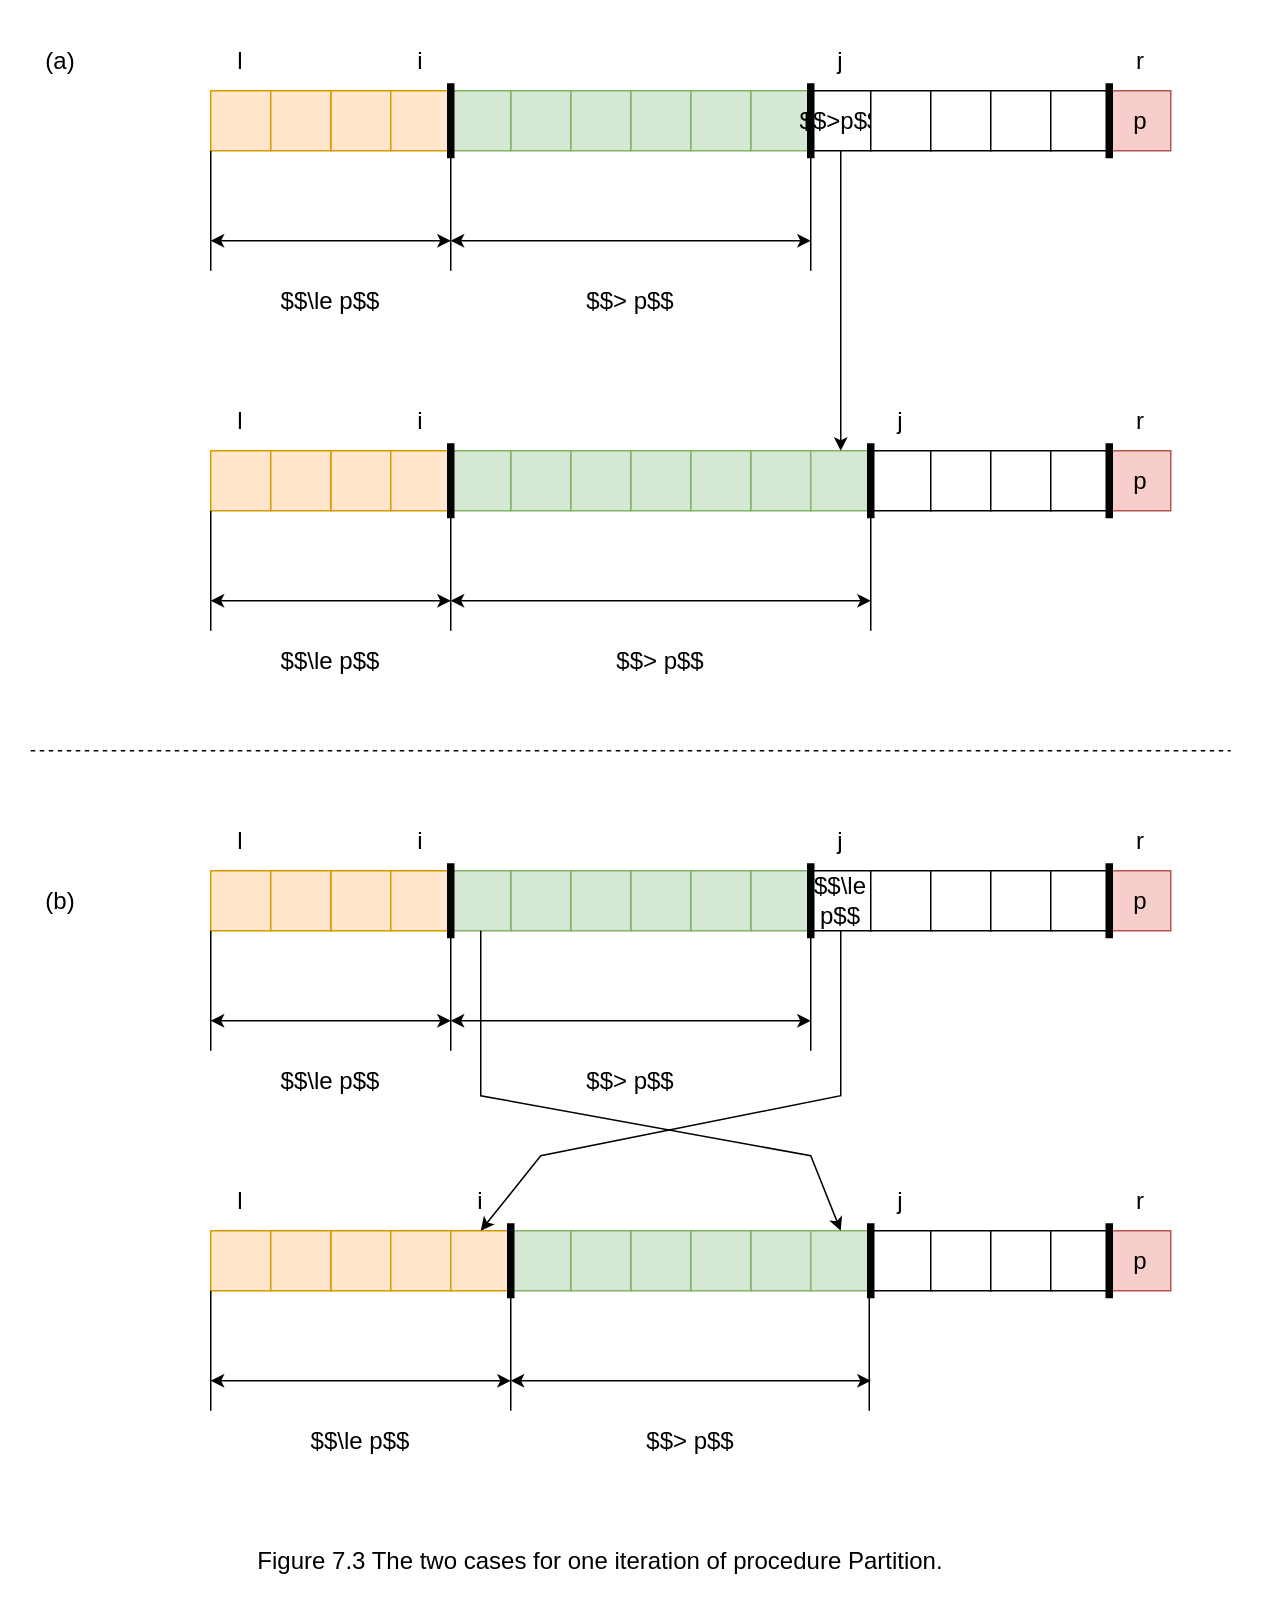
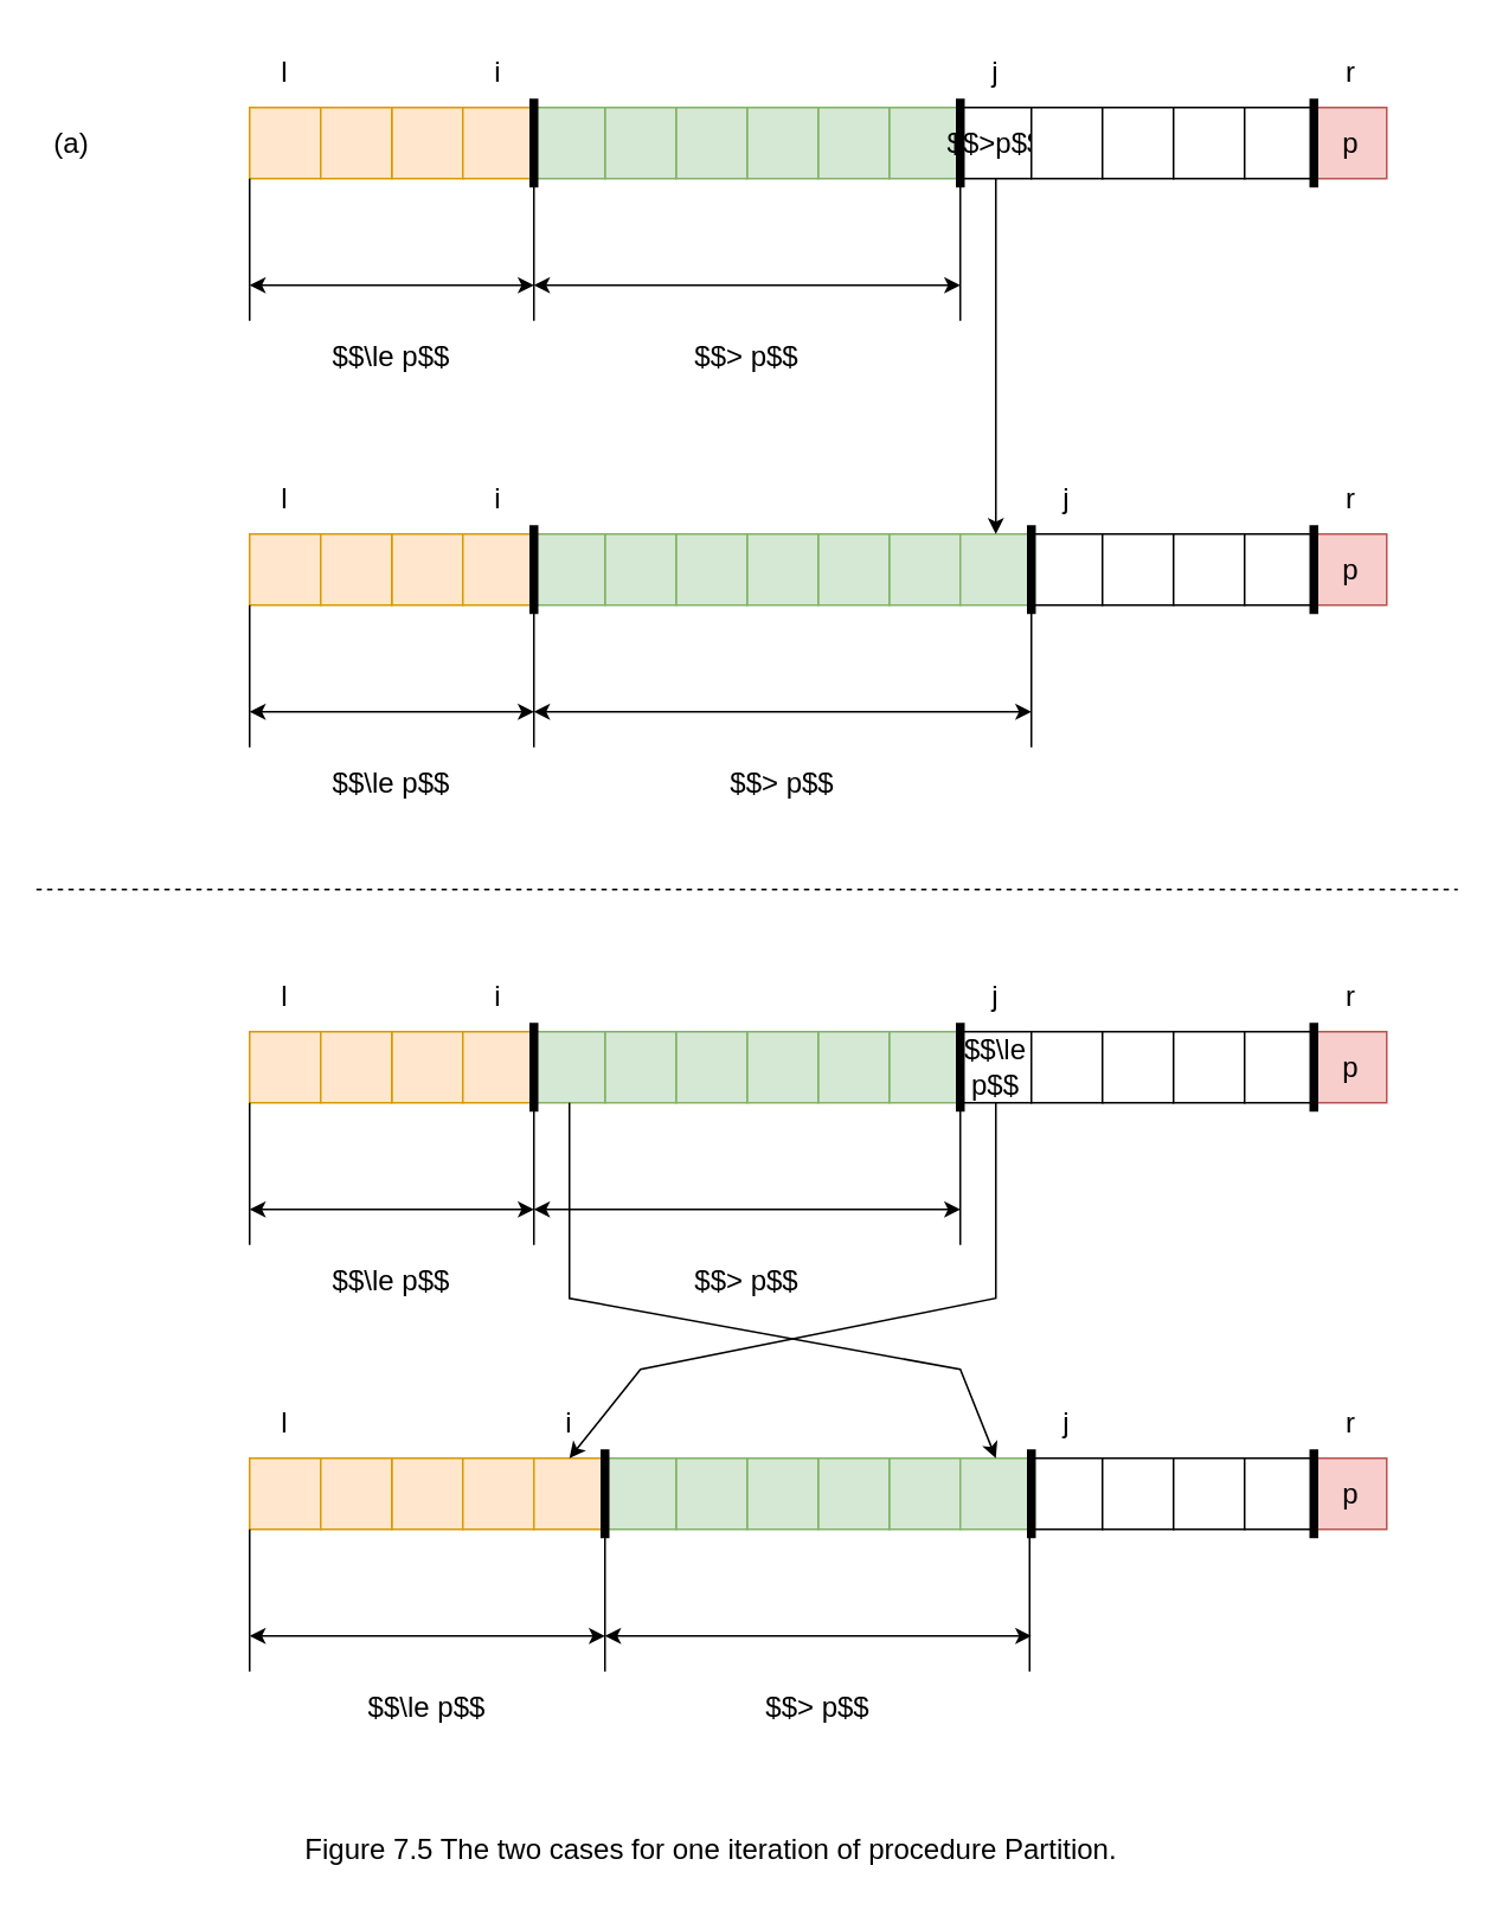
- <mxCell id="33" value="(a)" style="text;html=1;strokeColor=none;fillColor=none;align=center;verticalAlign=middle;whiteSpace=wrap;rounded=0;fontSize=16;" vertex="1" parent="1"><mxGeometry x="20" y="20" width="40" height="40" as="geometry" /></mxCell>
+ <mxCell id="33" value="(a)" style="text;html=1;strokeColor=none;fillColor=none;align=center;verticalAlign=middle;whiteSpace=wrap;rounded=0;fontSize=16;" vertex="1" parent="1"><mxGeometry y="60" width="40" height="40" as="geometry" x="20" /></mxCell>
- <mxCell id="96" value="(b)" style="text;html=1;strokeColor=none;fillColor=none;align=center;verticalAlign=middle;whiteSpace=wrap;rounded=0;fontSize=16;" vertex="1" parent="1"><mxGeometry y="580" width="40" height="40" as="geometry" x="20" /></mxCell>
- <mxCell id="32" value="&lt;font style=&quot;font-size: 16px;&quot;&gt;Figure 7.3 The two cases for one iteration of procedure Partition.&lt;/font&gt;" style="text;html=1;strokeColor=none;fillColor=none;align=center;verticalAlign=middle;whiteSpace=wrap;rounded=0;" parent="1" vertex="1"><mxGeometry y="1020" width="760" height="40" as="geometry" x="20" /></mxCell>
+ <mxCell id="32" value="&lt;font style=&quot;font-size: 16px;&quot;&gt;Figure 7.5 The two cases for one iteration of procedure Partition.&lt;/font&gt;" style="text;html=1;strokeColor=none;fillColor=none;align=center;verticalAlign=middle;whiteSpace=wrap;rounded=0;" parent="1" vertex="1"><mxGeometry y="1020" width="760" height="40" as="geometry" x="20" /></mxCell>
